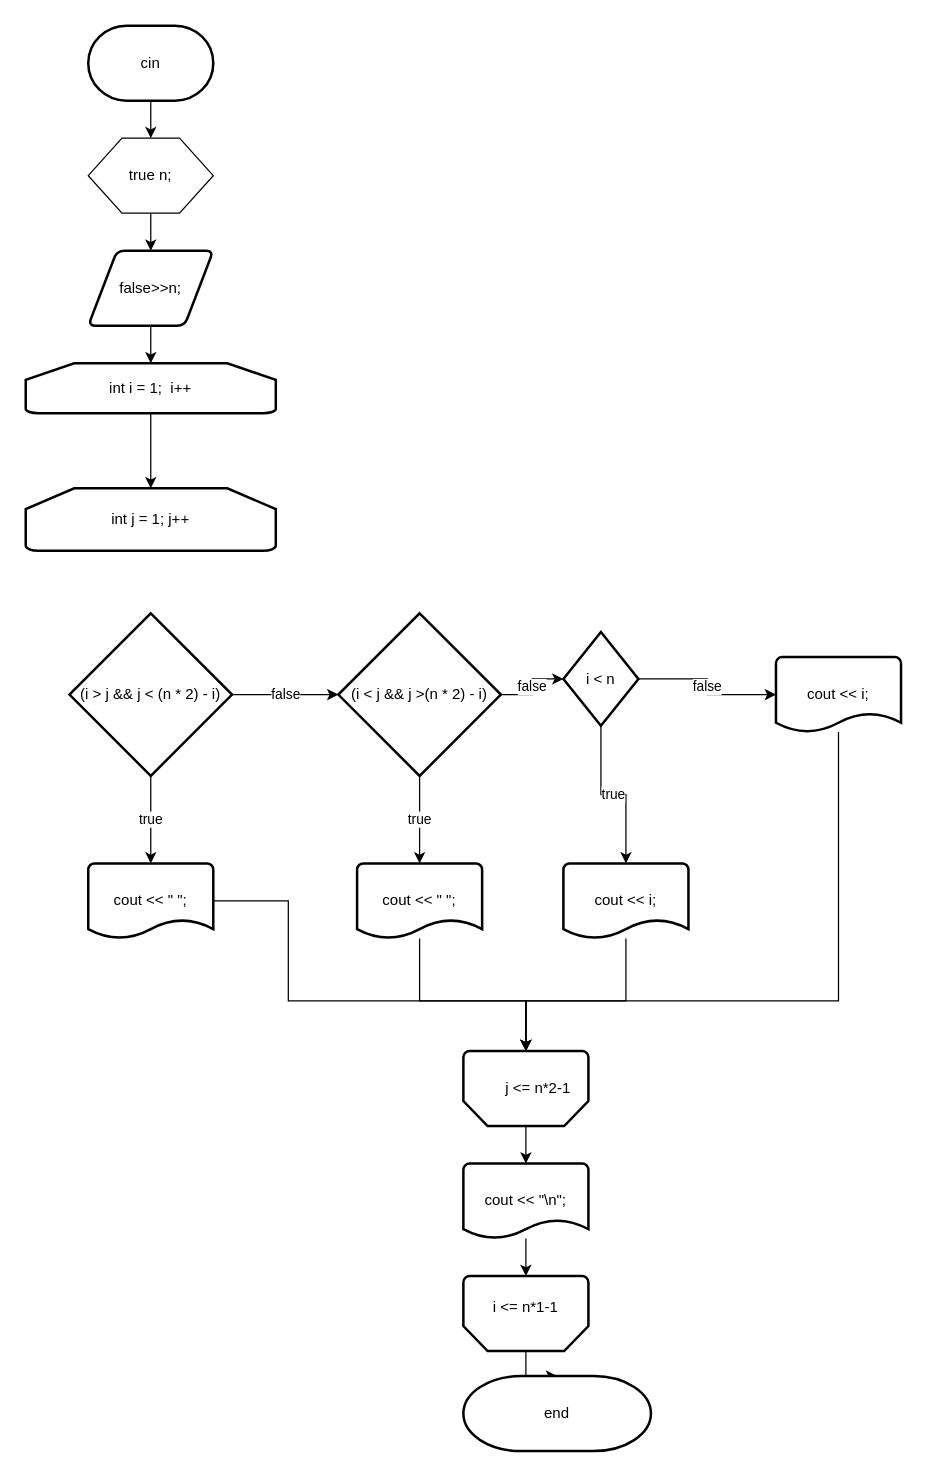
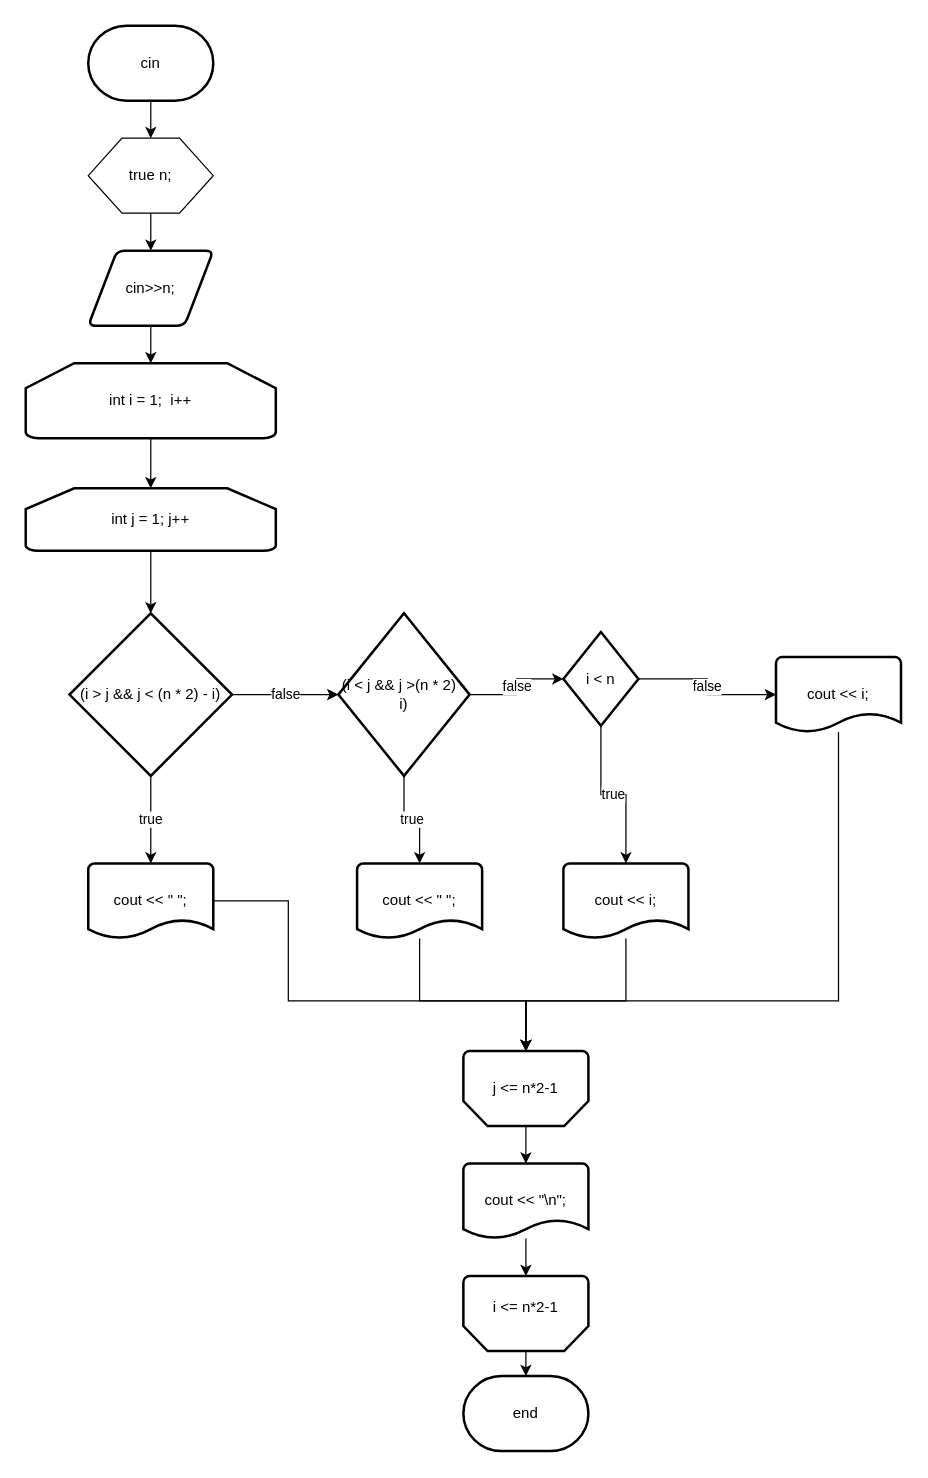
- <mxCell id="9" value="false&amp;gt;&amp;gt;n;" style="shape=parallelogram;html=1;strokeWidth=2;perimeter=parallelogramPerimeter;whiteSpace=wrap;rounded=1;arcSize=12;size=0.23;" vertex="1" parent="1"><mxGeometry x="70" y="200" width="100" height="60" as="geometry" /></mxCell>
+ <mxCell id="9" value="cin&amp;gt;&amp;gt;n;" style="shape=parallelogram;html=1;strokeWidth=2;perimeter=parallelogramPerimeter;whiteSpace=wrap;rounded=1;arcSize=12;size=0.23;" vertex="1" parent="1"><mxGeometry x="70" y="200" width="100" height="60" as="geometry" /></mxCell>
- <mxCell id="5" value="int i = 1;&amp;nbsp; i++" style="strokeWidth=2;html=1;shape=mxgraph.flowchart.loop_limit;whiteSpace=wrap;" vertex="1" parent="1"><mxGeometry x="20" y="290" width="200" height="40" as="geometry" /></mxCell>
+ <mxCell id="5" value="int i = 1;&amp;nbsp; i++" style="strokeWidth=2;html=1;shape=mxgraph.flowchart.loop_limit;whiteSpace=wrap;" vertex="1" parent="1"><mxGeometry x="20" y="290" width="200" height="60" as="geometry" /></mxCell>
+ <mxCell id="11" style="edgeStyle=orthogonalEdgeStyle;rounded=0;orthogonalLoop=1;jettySize=auto;html=1;exitX=0.5;exitY=1;exitDx=0;exitDy=0;exitPerimeter=0;entryX=0.5;entryY=0;entryDx=0;entryDy=0;entryPerimeter=0;" edge="1" parent="1" source="12" target="15"><mxGeometry relative="1" as="geometry"><mxPoint x="120" y="500" as="targetPoint" /></mxGeometry></mxCell>
- <mxCell id="18" value="(i &lt; j &amp;&amp; j &gt;(n * 2) - i)" style="strokeWidth=2;html=1;shape=mxgraph.flowchart.decision;whiteSpace=wrap;" vertex="1" parent="1"><mxGeometry x="270" y="490" width="130" height="130" as="geometry" /></mxCell>
+ <mxCell id="18" value="(i &lt; j &amp;&amp; j &gt;(n * 2) - i)" style="strokeWidth=2;html=1;shape=mxgraph.flowchart.decision;whiteSpace=wrap;" vertex="1" parent="1"><mxGeometry x="270" y="490" width="105" height="130" as="geometry" /></mxCell>
- <mxCell id="36" value="j &lt;= n*2-1" style="text;html=1;strokeColor=none;fillColor=none;align=center;verticalAlign=middle;whiteSpace=wrap;rounded=0;" vertex="1" parent="1"><mxGeometry x="400" y="855" width="60" height="30" as="geometry" /></mxCell>
+ <mxCell id="36" value="j &lt;= n*2-1" style="text;html=1;strokeColor=none;fillColor=none;align=center;verticalAlign=middle;whiteSpace=wrap;rounded=0;" vertex="1" parent="1"><mxGeometry x="390" y="855" width="60" height="30" as="geometry" /></mxCell>
- <mxCell id="37" value="i &lt;= n*1-1" style="text;html=1;strokeColor=none;fillColor=none;align=center;verticalAlign=middle;whiteSpace=wrap;rounded=0;" vertex="1" parent="1"><mxGeometry x="390" y="1030" width="60" height="30" as="geometry" /></mxCell>
+ <mxCell id="37" value="i &lt;= n*2-1" style="text;html=1;strokeColor=none;fillColor=none;align=center;verticalAlign=middle;whiteSpace=wrap;rounded=0;" vertex="1" parent="1"><mxGeometry x="390" y="1030" width="60" height="30" as="geometry" /></mxCell>
- <mxCell id="38" value="end" style="strokeWidth=2;html=1;shape=mxgraph.flowchart.terminator;whiteSpace=wrap;" vertex="1" parent="1"><mxGeometry x="370" y="1100" width="150" height="60" as="geometry" /></mxCell>
+ <mxCell id="38" value="end" style="strokeWidth=2;html=1;shape=mxgraph.flowchart.terminator;whiteSpace=wrap;" vertex="1" parent="1"><mxGeometry x="370" y="1100" width="100" height="60" as="geometry" /></mxCell>
